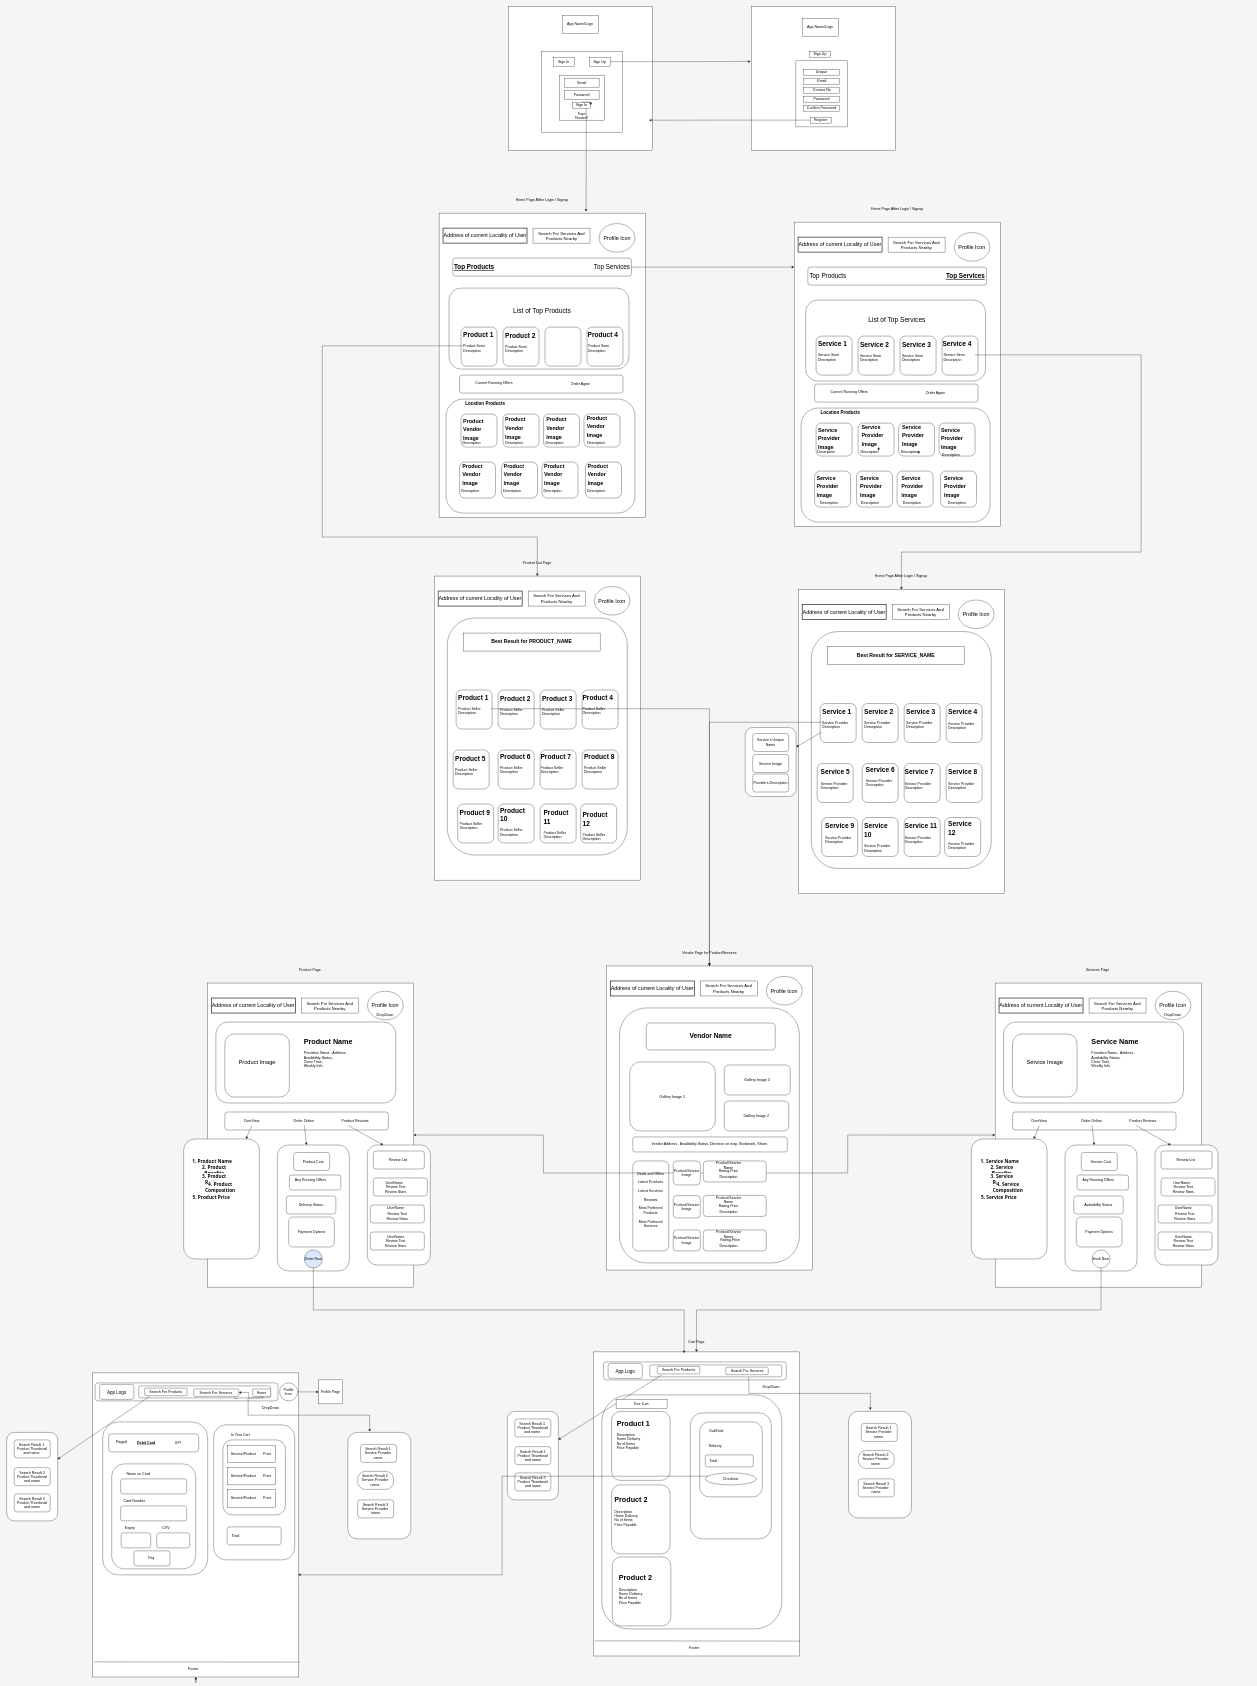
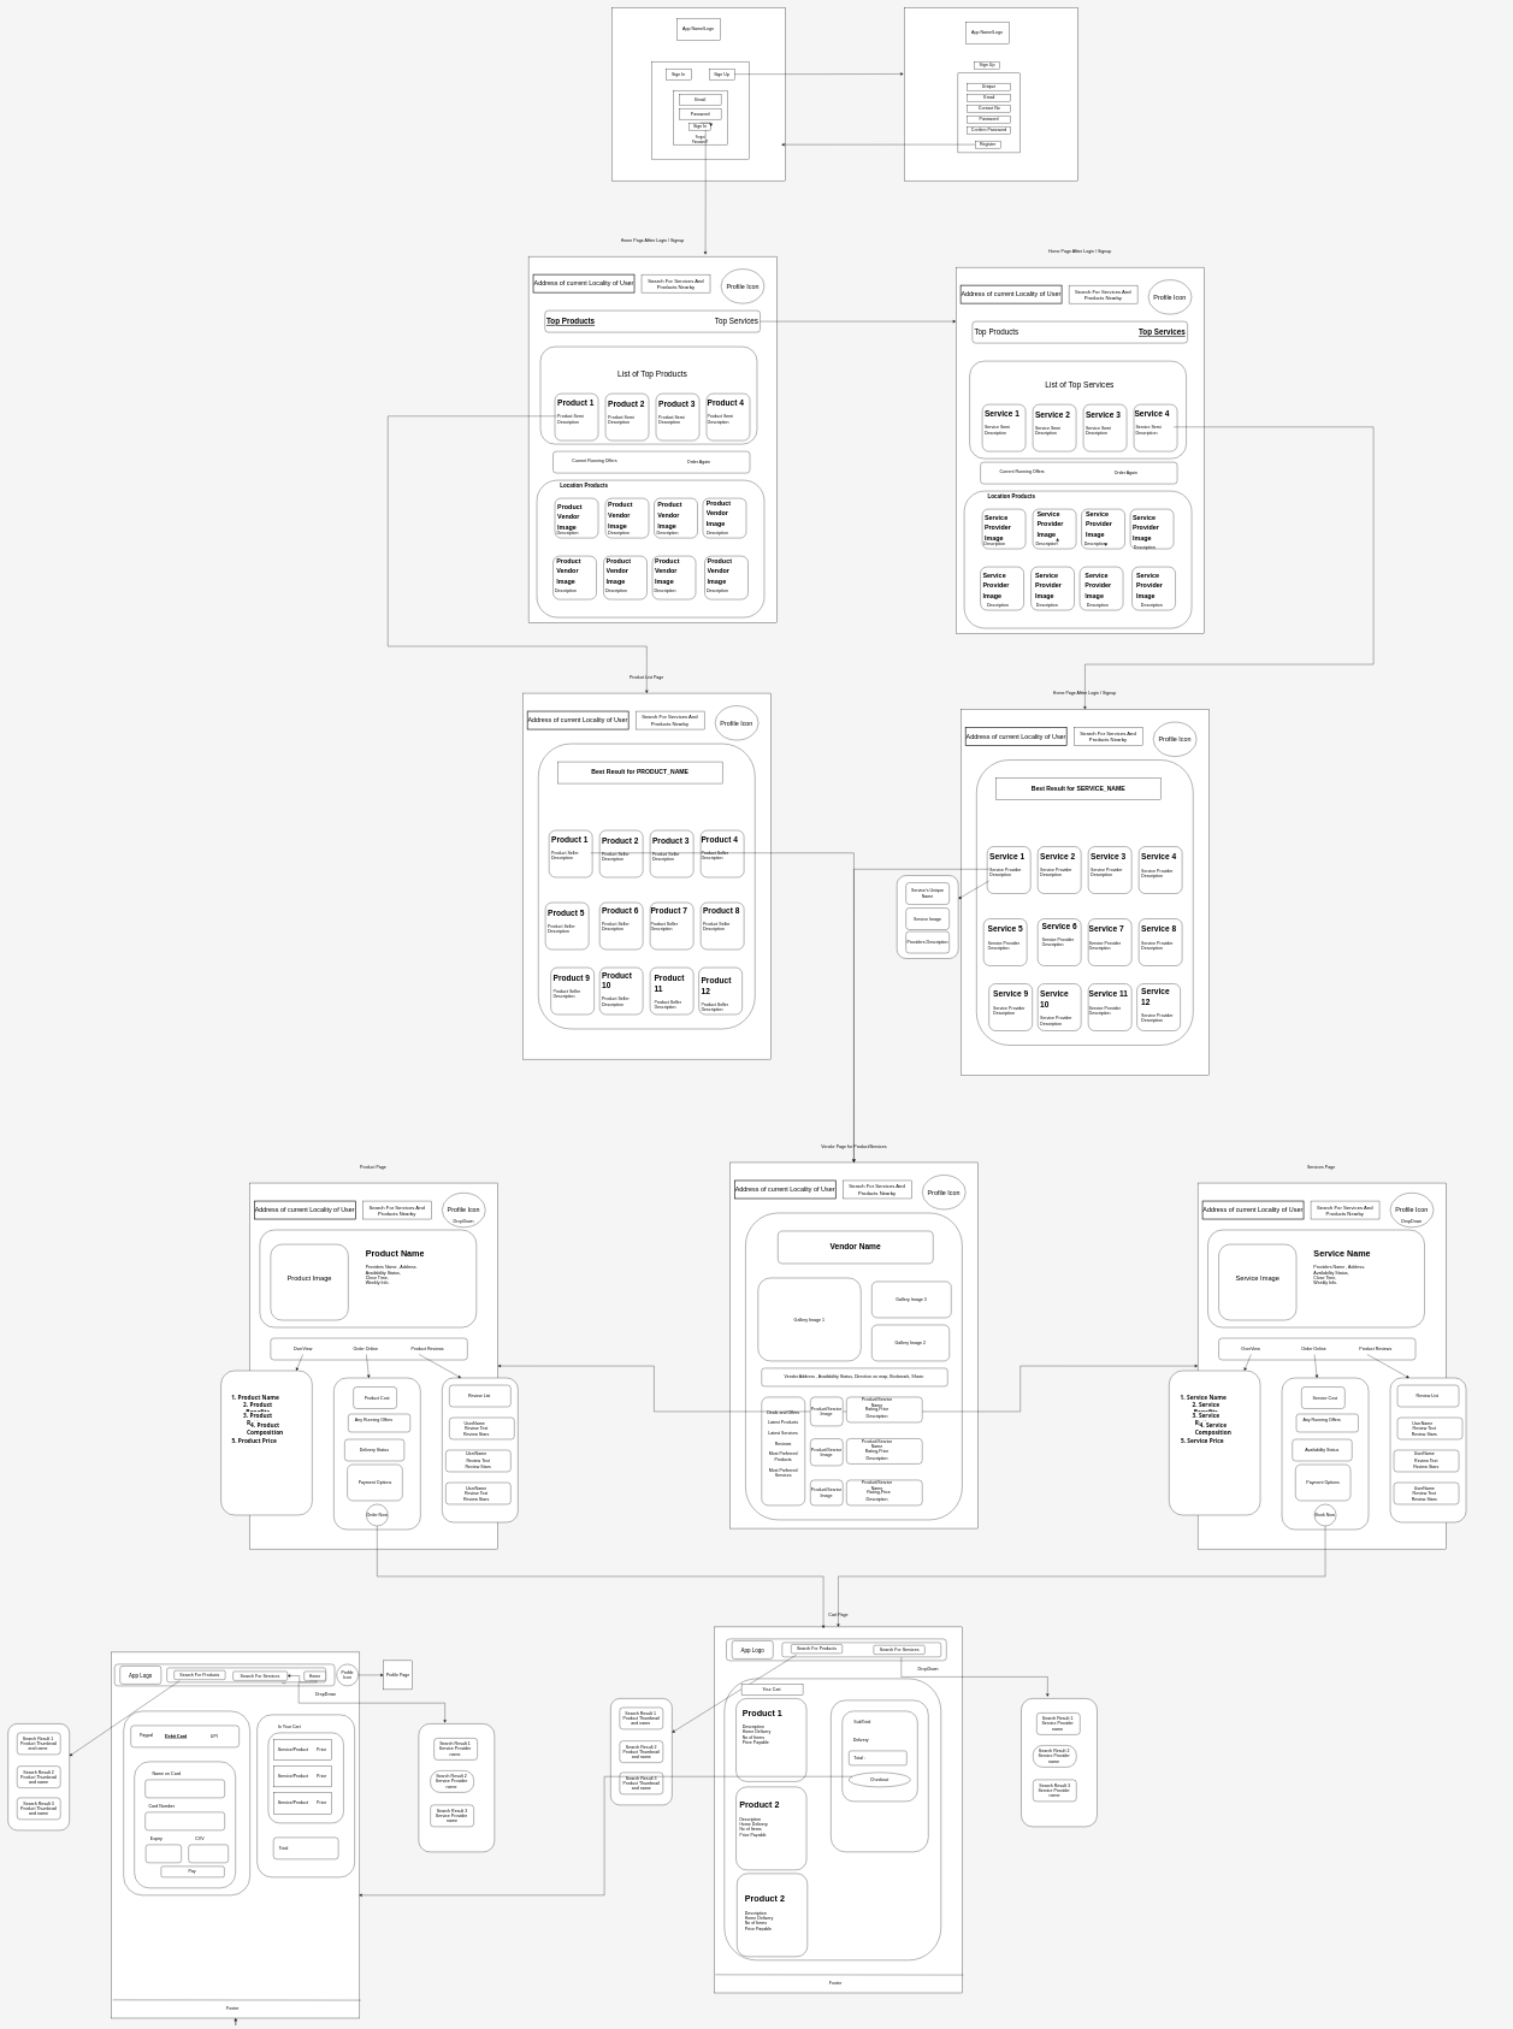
+ <mxCell id="122" value="&lt;h1 style=&quot;margin-top: 0px;&quot;&gt;&lt;font style=&quot;font-size: 22px;&quot;&gt;Product 3&lt;/font&gt;&lt;/h1&gt;&lt;div&gt;Product Semi Description&lt;/div&gt;" style="text;html=1;whiteSpace=wrap;overflow=hidden;rounded=0;" vertex="1" parent="1"><mxGeometry x="1820.66" y="1097.5" width="110" height="115" as="geometry" /></mxCell>
- <mxCell id="338" value="Order Now" style="ellipse;whiteSpace=wrap;html=1;fillColor=#dae8fc;" vertex="1" parent="1"><mxGeometry x="1013.32" y="4166.87" width="60" height="60" as="geometry" /></mxCell>
+ <mxCell id="338" value="Order Now" style="ellipse;whiteSpace=wrap;html=1;" vertex="1" parent="1"><mxGeometry x="1013.32" y="4166.87" width="60" height="60" as="geometry" /></mxCell>
- <mxCell id="85" value="Pay&amp;nbsp;" style="rounded=1;whiteSpace=wrap;html=1;" vertex="1" parent="1"><mxGeometry x="444.99" y="5170" width="120" height="50" as="geometry" /></mxCell>
+ <mxCell id="85" value="Pay&amp;nbsp;" style="rounded=1;whiteSpace=wrap;html=1;" vertex="1" parent="1"><mxGeometry x="444.99" y="5170" width="175" height="30" as="geometry" /></mxCell>
